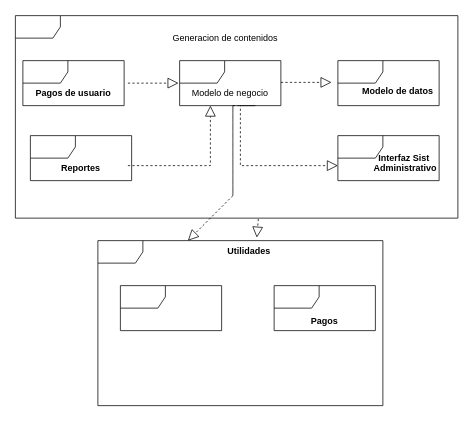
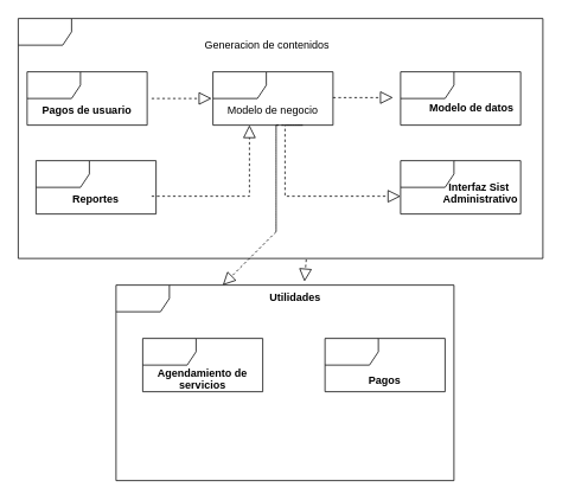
+ <mxCell id="17" value="Agendamiento de&#10;servicios" style="text;align=center;fontStyle=1;verticalAlign=middle;spacingLeft=3;spacingRight=3;strokeColor=none;rotatable=0;points=[[0,0.5],[1,0.5]];portConstraint=eastwest;" parent="1" vertex="1"><mxGeometry x="187.5" y="412" width="80" height="26" as="geometry" /></mxCell>
